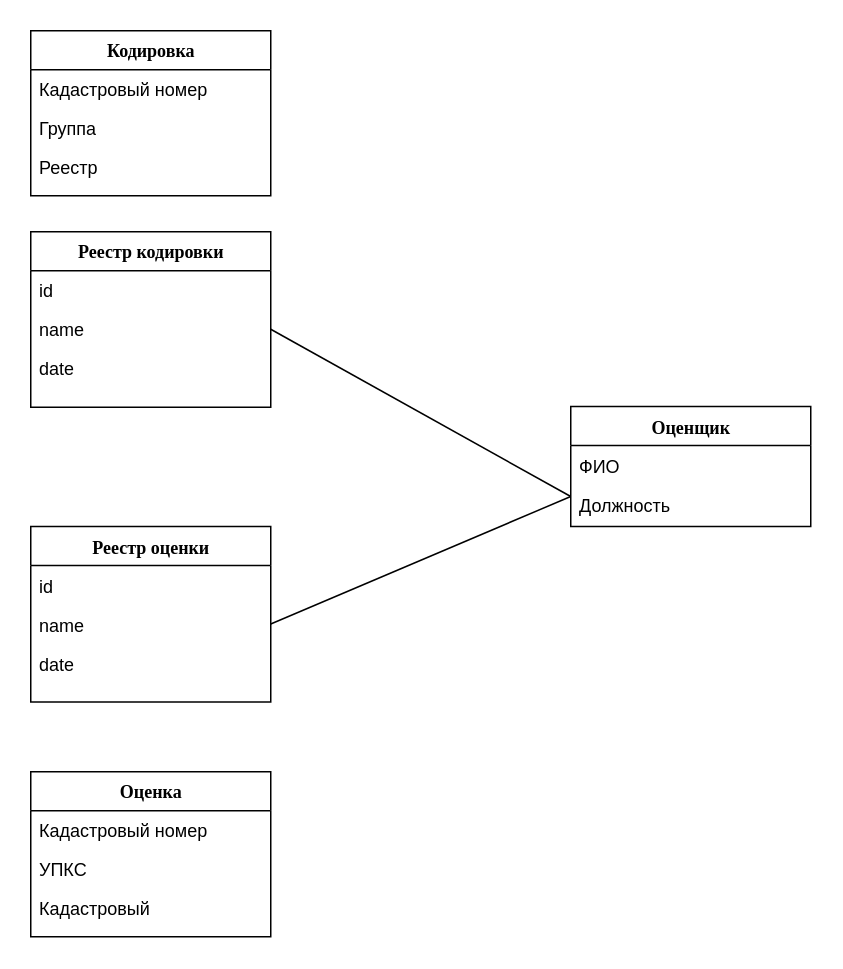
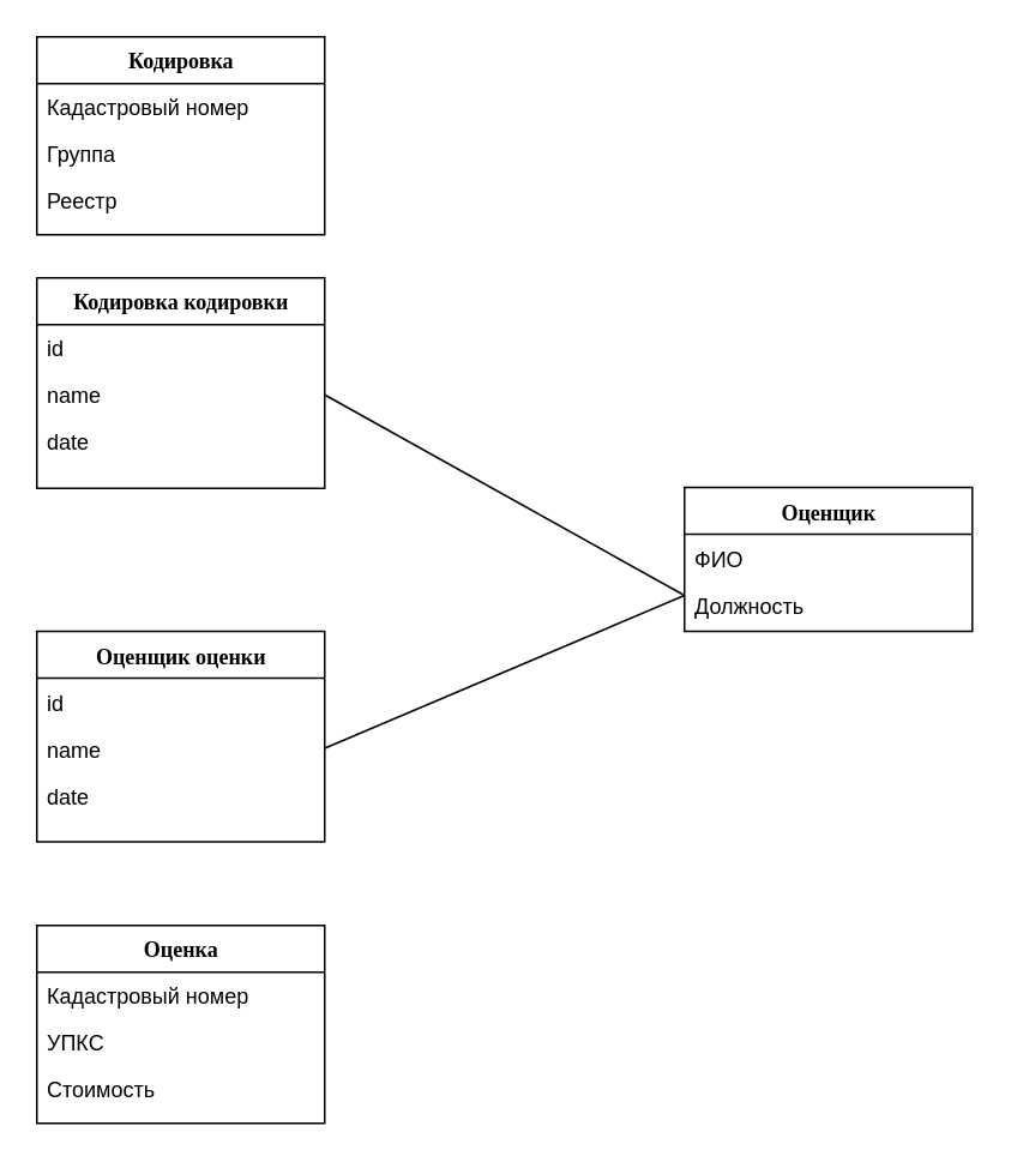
- <mxCell id="10" value="Реестр кодировки" style="swimlane;html=1;fontStyle=1;align=center;verticalAlign=top;childLayout=stackLayout;horizontal=1;startSize=26;horizontalStack=0;resizeParent=1;resizeLast=0;collapsible=1;marginBottom=0;swimlaneFillColor=#ffffff;rounded=0;shadow=0;comic=0;labelBackgroundColor=none;strokeWidth=1;fillColor=none;fontFamily=Verdana;fontSize=12" vertex="1" parent="1"><mxGeometry x="20" y="154" width="160" height="117" as="geometry" /></mxCell>
+ <mxCell id="10" value="Кодировка кодировки" style="swimlane;html=1;fontStyle=1;align=center;verticalAlign=top;childLayout=stackLayout;horizontal=1;startSize=26;horizontalStack=0;resizeParent=1;resizeLast=0;collapsible=1;marginBottom=0;swimlaneFillColor=#ffffff;rounded=0;shadow=0;comic=0;labelBackgroundColor=none;strokeWidth=1;fillColor=none;fontFamily=Verdana;fontSize=12" vertex="1" parent="1"><mxGeometry x="20" y="154" width="160" height="117" as="geometry" /></mxCell>
- <mxCell id="2" value="Реестр оценки" style="swimlane;html=1;fontStyle=1;align=center;verticalAlign=top;childLayout=stackLayout;horizontal=1;startSize=26;horizontalStack=0;resizeParent=1;resizeLast=0;collapsible=1;marginBottom=0;swimlaneFillColor=#ffffff;rounded=0;shadow=0;comic=0;labelBackgroundColor=none;strokeWidth=1;fillColor=none;fontFamily=Verdana;fontSize=12" vertex="1" parent="1"><mxGeometry x="20" y="350.5" width="160" height="117" as="geometry" /></mxCell>
+ <mxCell id="2" value="Оценщик оценки" style="swimlane;html=1;fontStyle=1;align=center;verticalAlign=top;childLayout=stackLayout;horizontal=1;startSize=26;horizontalStack=0;resizeParent=1;resizeLast=0;collapsible=1;marginBottom=0;swimlaneFillColor=#ffffff;rounded=0;shadow=0;comic=0;labelBackgroundColor=none;strokeWidth=1;fillColor=none;fontFamily=Verdana;fontSize=12" vertex="1" parent="1"><mxGeometry x="20" y="350.5" width="160" height="117" as="geometry" /></mxCell>
- <mxCell id="9" value="Кадастровый" style="text;html=1;strokeColor=none;fillColor=none;align=left;verticalAlign=top;spacingLeft=4;spacingRight=4;whiteSpace=wrap;overflow=hidden;rotatable=0;points=[[0,0.5],[1,0.5]];portConstraint=eastwest;" vertex="1" parent="6"><mxGeometry y="78" width="160" height="26" as="geometry" /></mxCell>
+ <mxCell id="9" value="Стоимость" style="text;html=1;strokeColor=none;fillColor=none;align=left;verticalAlign=top;spacingLeft=4;spacingRight=4;whiteSpace=wrap;overflow=hidden;rotatable=0;points=[[0,0.5],[1,0.5]];portConstraint=eastwest;" vertex="1" parent="6"><mxGeometry y="78" width="160" height="26" as="geometry" /></mxCell>
